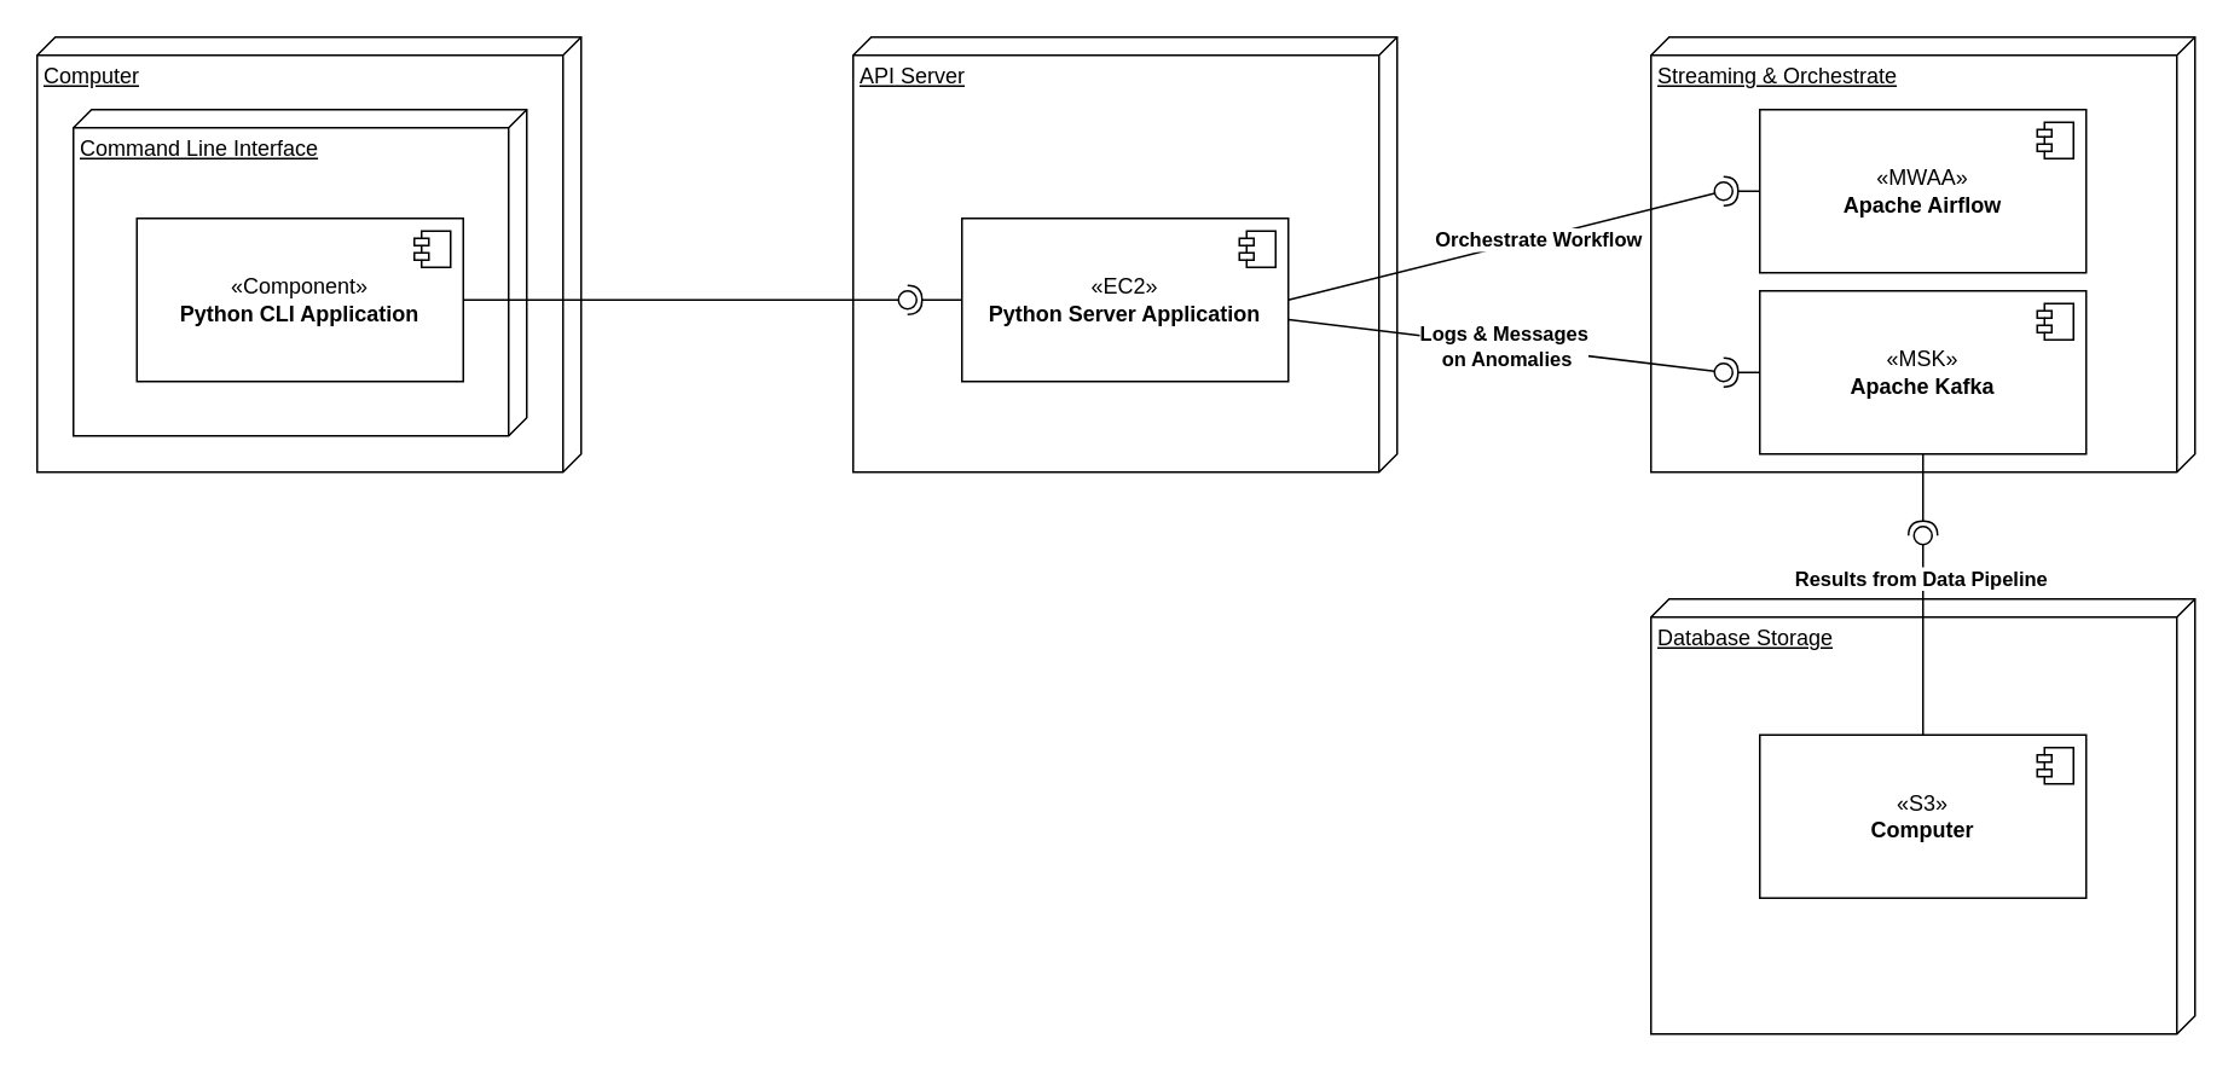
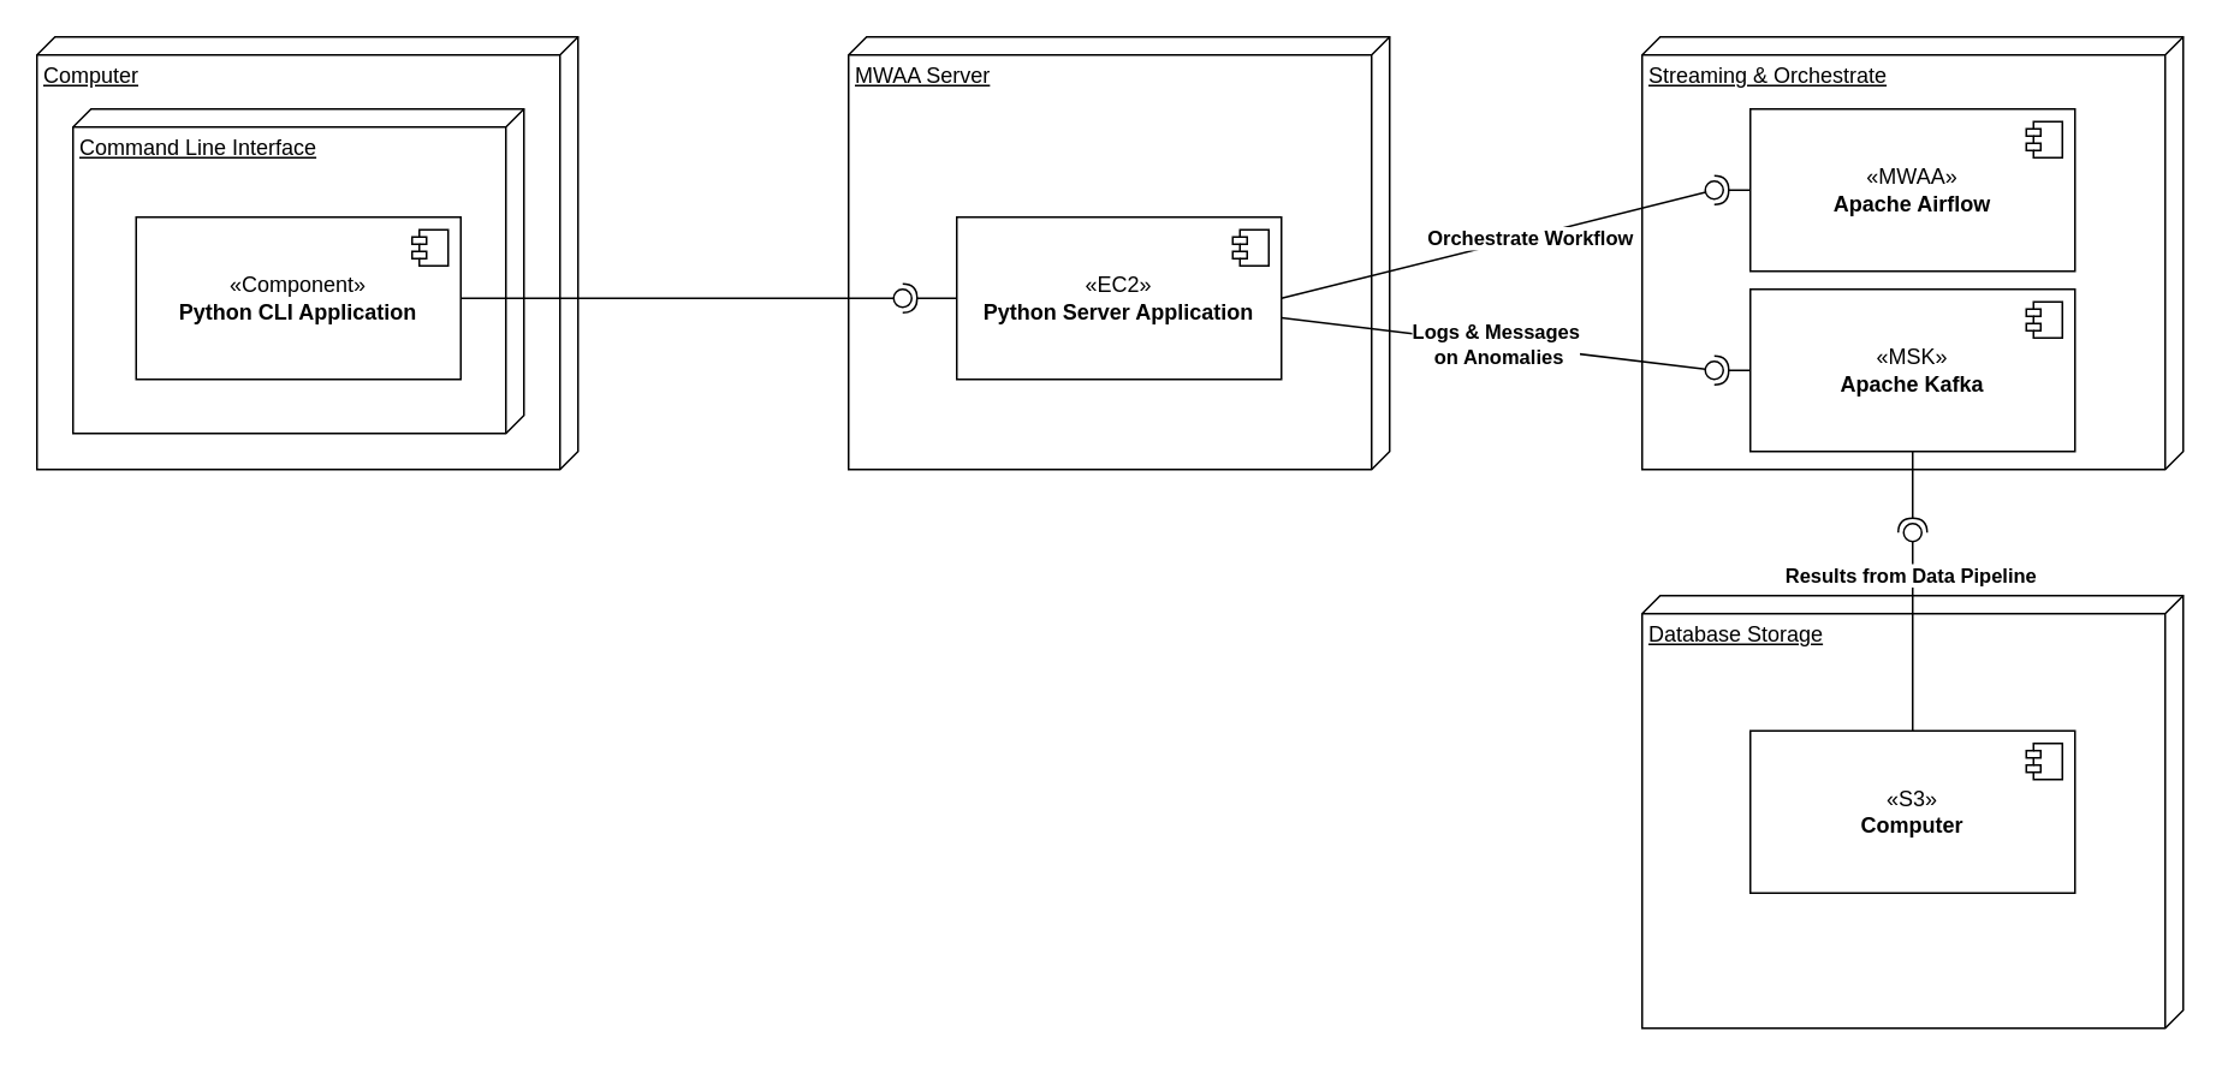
- <mxCell id="6" value="API Server" style="verticalAlign=top;align=left;spacingTop=8;spacingLeft=2;spacingRight=12;shape=cube;size=10;direction=south;fontStyle=4;html=1;whiteSpace=wrap;" vertex="1" parent="1"><mxGeometry x="470" y="20" width="300" height="240" as="geometry" /></mxCell>
+ <mxCell id="6" value="MWAA Server" style="verticalAlign=top;align=left;spacingTop=8;spacingLeft=2;spacingRight=12;shape=cube;size=10;direction=south;fontStyle=4;html=1;whiteSpace=wrap;" vertex="1" parent="1"><mxGeometry x="470" y="20" width="300" height="240" as="geometry" /></mxCell>
